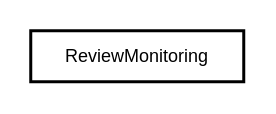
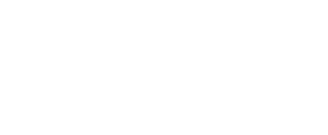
- <mxCell id="2" value="ReviewMonitoring" style="whiteSpace=wrap;strokeWidth=2;" vertex="1" parent="1"><mxGeometry width="142" height="34" as="geometry" x="20" y="20" /></mxCell>
